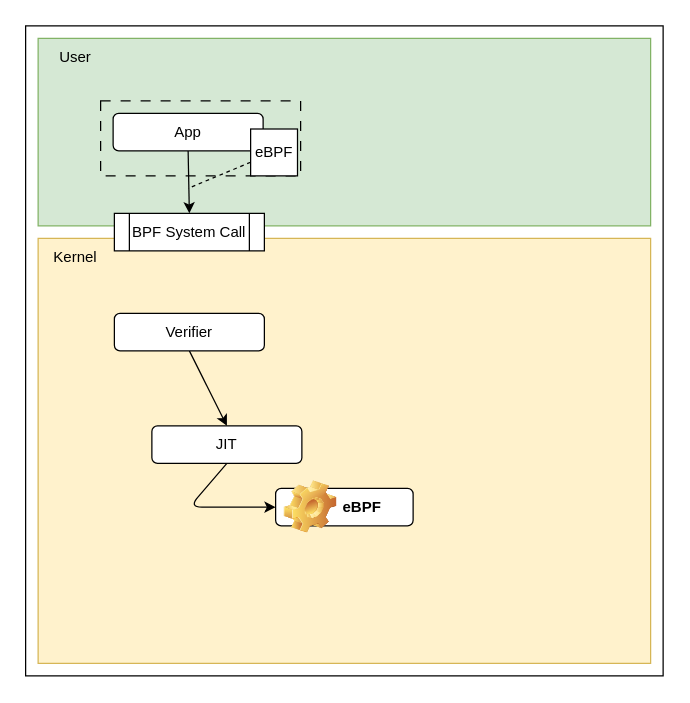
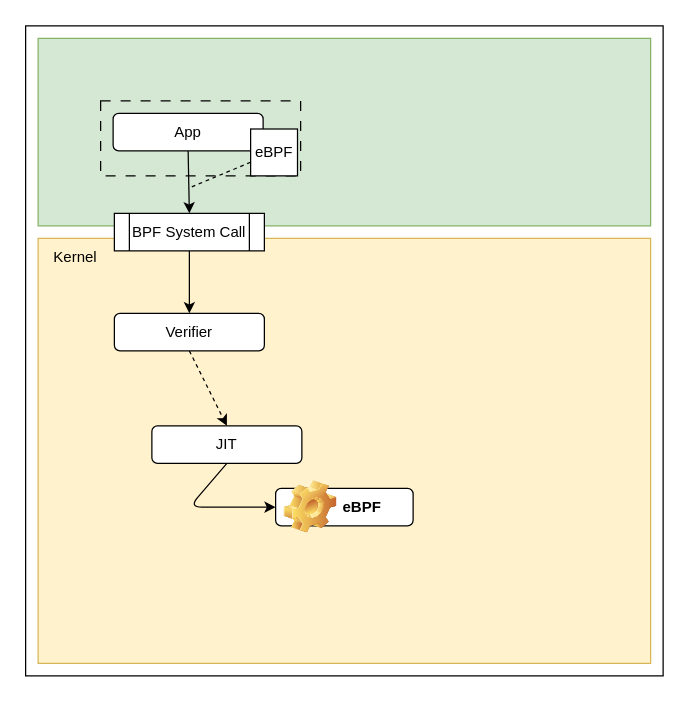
- <mxCell id="5" value="User" style="text;html=1;strokeColor=none;fillColor=none;align=center;verticalAlign=middle;whiteSpace=wrap;rounded=0;" parent="1" vertex="1"><mxGeometry x="30" y="30" width="60" height="30" as="geometry" /></mxCell>
+ <mxCell id="12" style="edgeStyle=none;html=1;exitX=0.5;exitY=1;exitDx=0;exitDy=0;entryX=0.5;entryY=0;entryDx=0;entryDy=0;endArrow=classic;endFill=1;" parent="1" source="13" target="15" edge="1"><mxGeometry relative="1" as="geometry" /></mxCell>
- <mxCell id="14" style="edgeStyle=none;html=1;exitX=0.5;exitY=1;exitDx=0;exitDy=0;entryX=0.5;entryY=0;entryDx=0;entryDy=0;" parent="1" source="15" target="17" edge="1"><mxGeometry relative="1" as="geometry" /></mxCell>
+ <mxCell id="14" style="edgeStyle=none;html=1;exitX=0.5;exitY=1;exitDx=0;exitDy=0;entryX=0.5;entryY=0;entryDx=0;entryDy=0;dashed=1;" parent="1" source="15" target="17" edge="1"><mxGeometry relative="1" as="geometry" /></mxCell>
